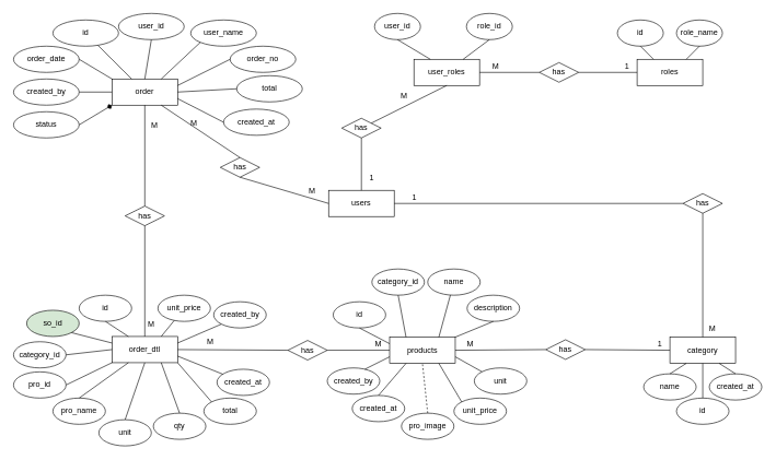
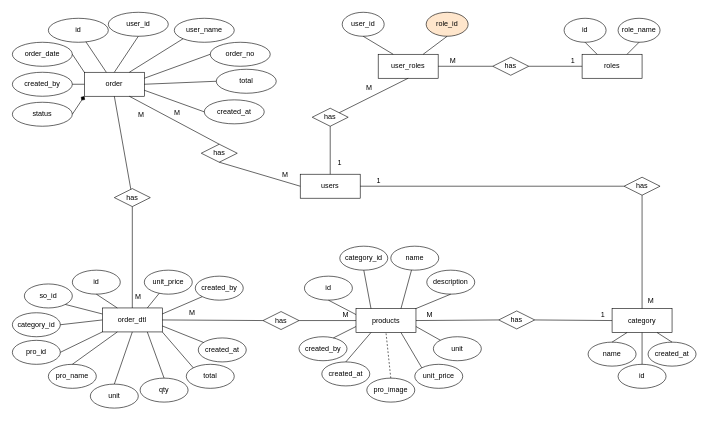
- <mxCell id="39" value="role_id" style="ellipse;whiteSpace=wrap;html=1;align=center;fontSize=12;" parent="1" vertex="1"><mxGeometry x="710" y="20" width="70" height="40" as="geometry" /></mxCell>
+ <mxCell id="39" value="role_id" style="ellipse;whiteSpace=wrap;html=1;align=center;fontSize=12;fillColor=#ffe6cc;" parent="1" vertex="1"><mxGeometry x="710" y="20" width="70" height="40" as="geometry" /></mxCell>
- <mxCell id="2" value="order" style="whiteSpace=wrap;html=1;align=center;fontSize=12;" parent="1" vertex="1"><mxGeometry x="170" y="120" width="100" height="40" as="geometry" /></mxCell>
+ <mxCell id="2" value="order" style="whiteSpace=wrap;html=1;align=center;fontSize=12;" parent="1" vertex="1"><mxGeometry x="140" y="120" width="100" height="40" as="geometry" /></mxCell>
- <mxCell id="54" value="so_id" style="ellipse;whiteSpace=wrap;html=1;align=center;fontSize=12;fillColor=#d5e8d4;" parent="1" vertex="1"><mxGeometry x="40" y="473" width="80" height="40" as="geometry" /></mxCell>
+ <mxCell id="54" value="so_id" style="ellipse;whiteSpace=wrap;html=1;align=center;fontSize=12;" parent="1" vertex="1"><mxGeometry x="40" y="473" width="80" height="40" as="geometry" /></mxCell>
